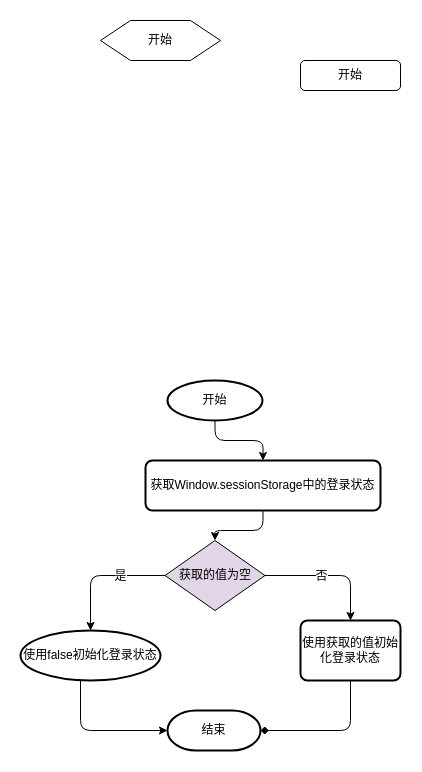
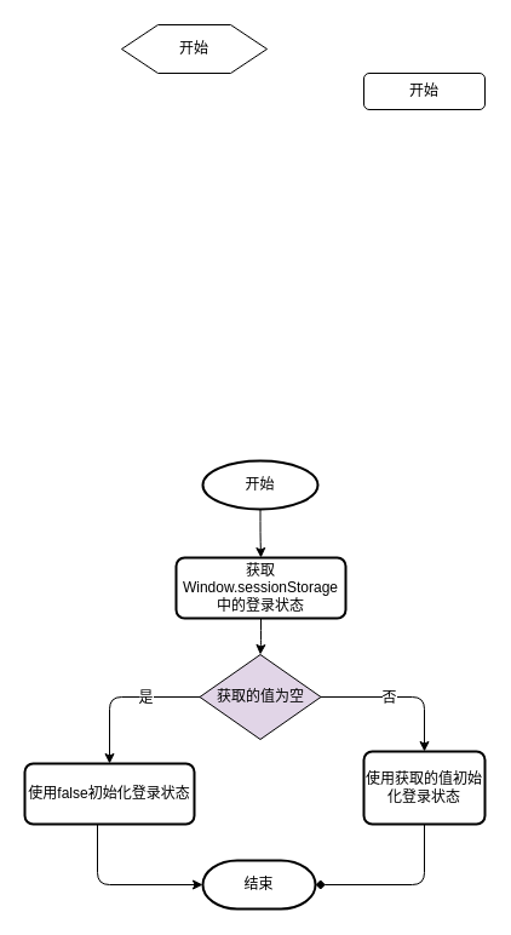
- <mxCell id="5" value="&lt;span style=&quot;white-space: normal&quot;&gt;获取Window.sessionStorage中的登录状态&lt;/span&gt;" style="rounded=1;whiteSpace=wrap;html=1;absoluteArcSize=1;arcSize=14;strokeWidth=2;" parent="1" vertex="1"><mxGeometry x="145" y="460" width="235" height="50" as="geometry" /></mxCell>
+ <mxCell id="5" value="&lt;span style=&quot;white-space: normal&quot;&gt;获取Window.sessionStorage中的登录状态&lt;/span&gt;" style="rounded=1;whiteSpace=wrap;html=1;absoluteArcSize=1;arcSize=14;strokeWidth=2;" parent="1" vertex="1"><mxGeometry x="145" y="460" width="140" height="50" as="geometry" /></mxCell>
- <mxCell id="7" value="使用false初始化登录状态" style="ellipse;whiteSpace=wrap;html=1;absoluteArcSize=1;arcSize=14;strokeWidth=2;" parent="1" vertex="1"><mxGeometry x="20" y="630" width="140" height="50" as="geometry" /></mxCell>
+ <mxCell id="7" value="使用false初始化登录状态" style="rounded=1;whiteSpace=wrap;html=1;absoluteArcSize=1;arcSize=14;strokeWidth=2;" parent="1" vertex="1"><mxGeometry x="20" y="630" width="140" height="50" as="geometry" /></mxCell>
